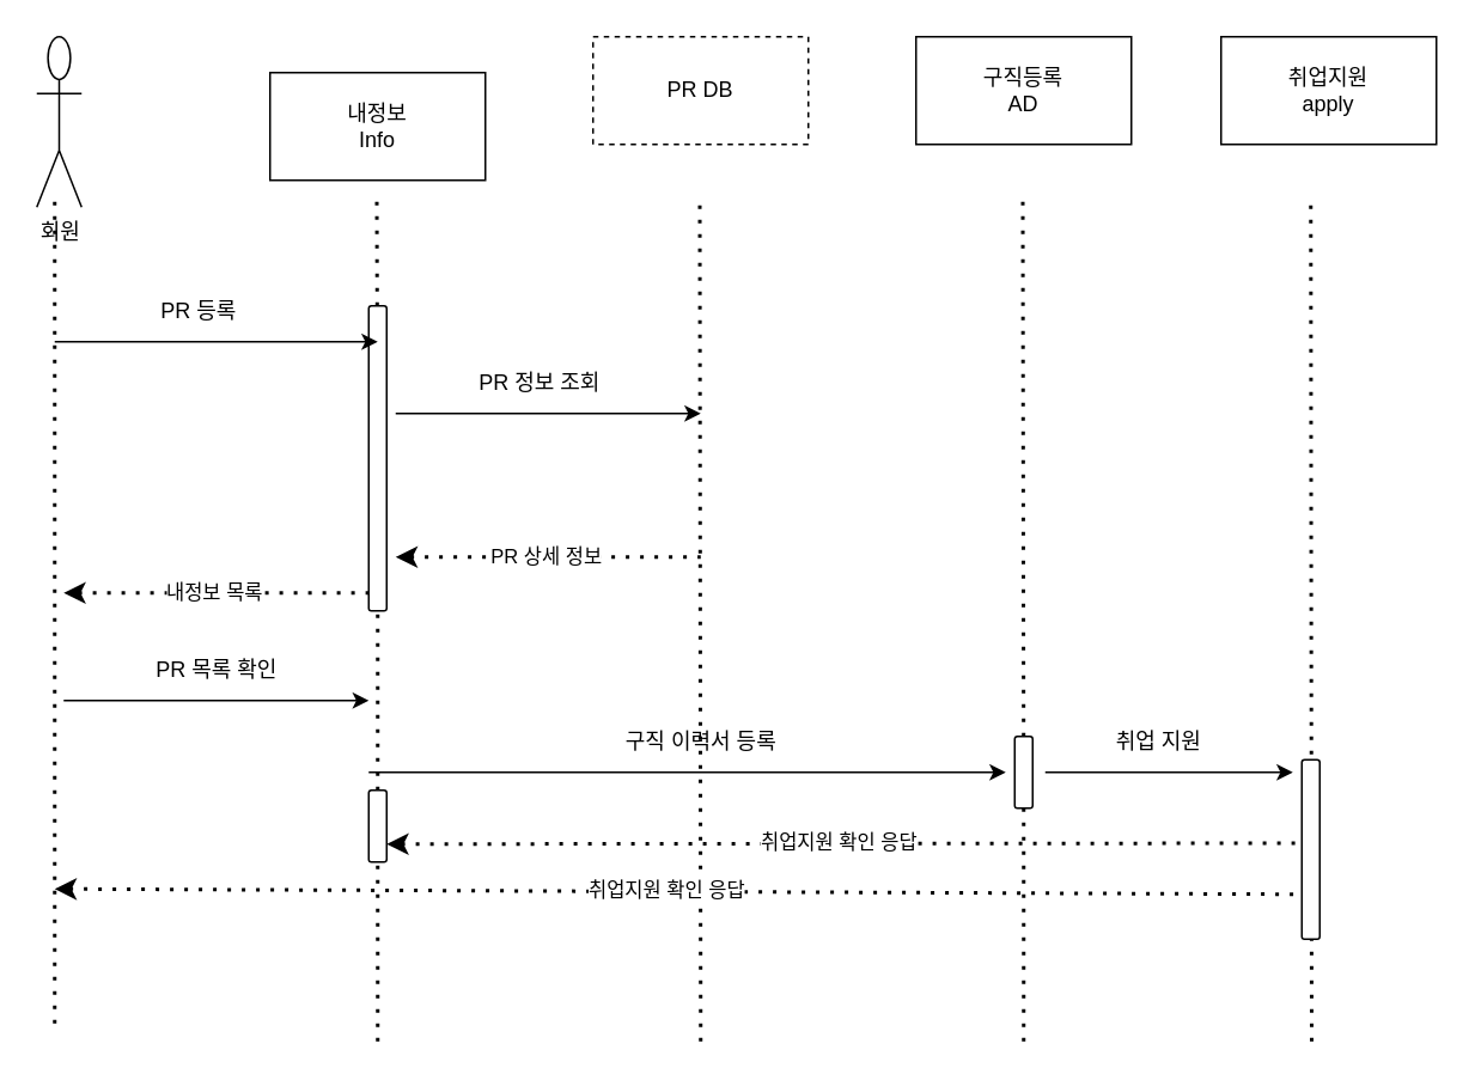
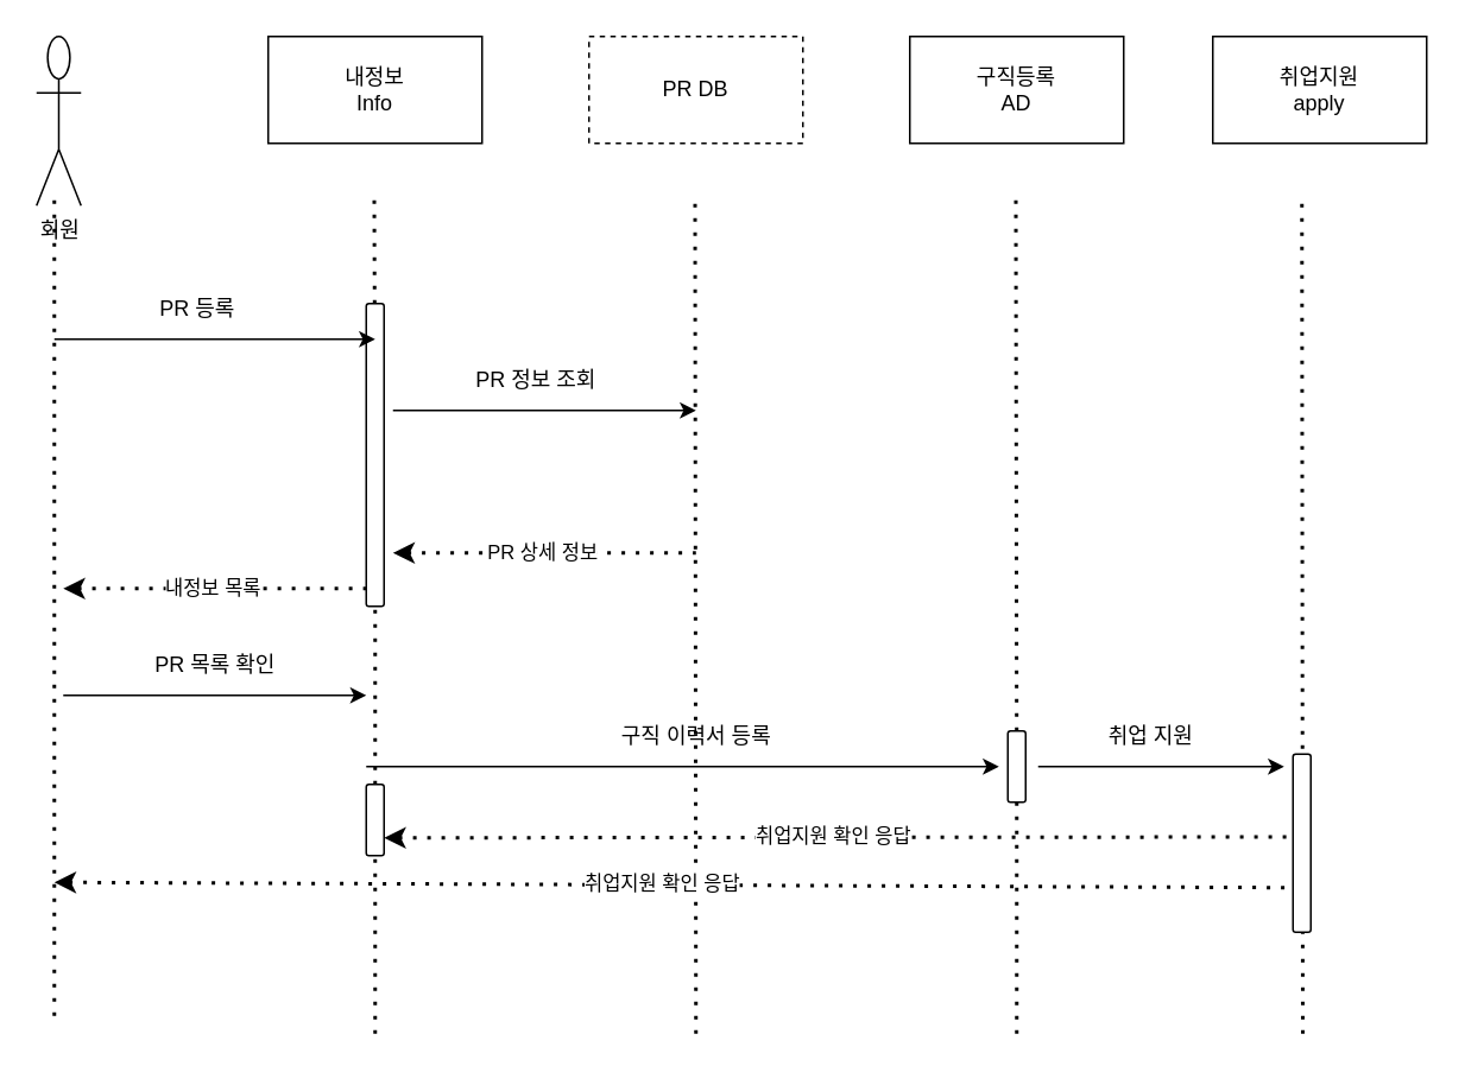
- <mxCell id="4" value="내정보&lt;div&gt;Info&lt;/div&gt;" style="rounded=0;whiteSpace=wrap;html=1;" parent="1" vertex="1"><mxGeometry x="150" y="40" width="120" height="60" as="geometry" /></mxCell>
+ <mxCell id="4" value="내정보&lt;div&gt;Info&lt;/div&gt;" style="rounded=0;whiteSpace=wrap;html=1;" parent="1" vertex="1"><mxGeometry x="150" y="20" width="120" height="60" as="geometry" /></mxCell>
